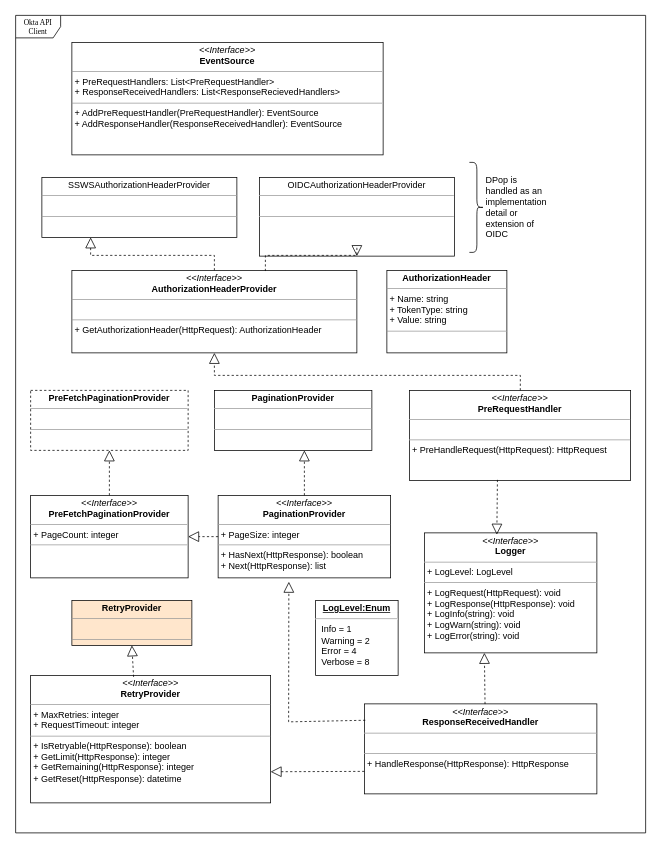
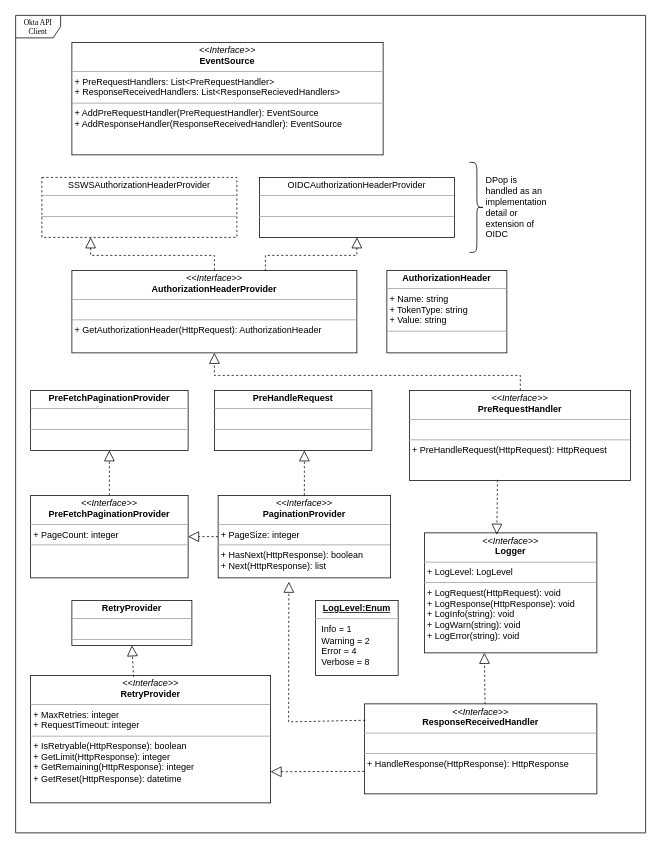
- <mxCell id="9" value="&lt;p style=&quot;margin:0px;margin-top:4px;text-align:center;&quot;&gt;SSWSAuthorizationHeaderProvider&lt;br&gt;&lt;/p&gt;&lt;hr size=&quot;1&quot;&gt;&lt;p style=&quot;margin:0px;margin-left:4px;&quot;&gt;&lt;br&gt;&lt;/p&gt;&lt;hr size=&quot;1&quot;&gt;&lt;p style=&quot;margin:0px;margin-left:4px;&quot;&gt;&lt;br&gt;&lt;/p&gt;" style="verticalAlign=top;align=left;overflow=fill;fontSize=12;fontFamily=Helvetica;html=1;whiteSpace=wrap;" vertex="1" parent="1"><mxGeometry x="55" y="236" width="260" height="80" as="geometry" /></mxCell>
+ <mxCell id="9" value="&lt;p style=&quot;margin:0px;margin-top:4px;text-align:center;&quot;&gt;SSWSAuthorizationHeaderProvider&lt;br&gt;&lt;/p&gt;&lt;hr size=&quot;1&quot;&gt;&lt;p style=&quot;margin:0px;margin-left:4px;&quot;&gt;&lt;br&gt;&lt;/p&gt;&lt;hr size=&quot;1&quot;&gt;&lt;p style=&quot;margin:0px;margin-left:4px;&quot;&gt;&lt;br&gt;&lt;/p&gt;" style="verticalAlign=top;align=left;overflow=fill;fontSize=12;fontFamily=Helvetica;html=1;whiteSpace=wrap;dashed=1;" vertex="1" parent="1"><mxGeometry x="55" y="236" width="260" height="80" as="geometry" /></mxCell>
- <mxCell id="8" value="&lt;p style=&quot;margin:0px;margin-top:4px;text-align:center;&quot;&gt;OIDCAuthorizationHeaderProvider&lt;br&gt;&lt;/p&gt;&lt;hr size=&quot;1&quot;&gt;&lt;p style=&quot;margin:0px;margin-left:4px;&quot;&gt;&lt;br&gt;&lt;/p&gt;&lt;hr size=&quot;1&quot;&gt;&lt;p style=&quot;margin:0px;margin-left:4px;&quot;&gt;&lt;br&gt;&lt;/p&gt;" style="verticalAlign=top;align=left;overflow=fill;fontSize=12;fontFamily=Helvetica;html=1;whiteSpace=wrap;" vertex="1" parent="1"><mxGeometry x="345" y="236" width="260" height="105" as="geometry" /></mxCell>
+ <mxCell id="8" value="&lt;p style=&quot;margin:0px;margin-top:4px;text-align:center;&quot;&gt;OIDCAuthorizationHeaderProvider&lt;br&gt;&lt;/p&gt;&lt;hr size=&quot;1&quot;&gt;&lt;p style=&quot;margin:0px;margin-left:4px;&quot;&gt;&lt;br&gt;&lt;/p&gt;&lt;hr size=&quot;1&quot;&gt;&lt;p style=&quot;margin:0px;margin-left:4px;&quot;&gt;&lt;br&gt;&lt;/p&gt;" style="verticalAlign=top;align=left;overflow=fill;fontSize=12;fontFamily=Helvetica;html=1;whiteSpace=wrap;" vertex="1" parent="1"><mxGeometry x="345" y="236" width="260" height="80" as="geometry" /></mxCell>
- <mxCell id="12" value="&lt;p style=&quot;margin:0px;margin-top:4px;text-align:center;&quot;&gt;&lt;b&gt;PaginationProvider&lt;/b&gt;&lt;/p&gt;&lt;hr size=&quot;1&quot;&gt;&lt;p style=&quot;margin:0px;margin-left:4px;&quot;&gt;&lt;br&gt;&lt;/p&gt;&lt;hr size=&quot;1&quot;&gt;&lt;p style=&quot;margin:0px;margin-left:4px;&quot;&gt;&lt;br&gt;&lt;/p&gt;" style="verticalAlign=top;align=left;overflow=fill;fontSize=12;fontFamily=Helvetica;html=1;whiteSpace=wrap;" vertex="1" parent="1"><mxGeometry x="285" y="520" width="210" height="80" as="geometry" /></mxCell>
+ <mxCell id="12" value="&lt;p style=&quot;margin:0px;margin-top:4px;text-align:center;&quot;&gt;&lt;b&gt;PreHandleRequest&lt;/b&gt;&lt;/p&gt;&lt;hr size=&quot;1&quot;&gt;&lt;p style=&quot;margin:0px;margin-left:4px;&quot;&gt;&lt;br&gt;&lt;/p&gt;&lt;hr size=&quot;1&quot;&gt;&lt;p style=&quot;margin:0px;margin-left:4px;&quot;&gt;&lt;br&gt;&lt;/p&gt;" style="verticalAlign=top;align=left;overflow=fill;fontSize=12;fontFamily=Helvetica;html=1;whiteSpace=wrap;" vertex="1" parent="1"><mxGeometry x="285" y="520" width="210" height="80" as="geometry" /></mxCell>
- <mxCell id="11" value="&lt;p style=&quot;margin:0px;margin-top:4px;text-align:center;&quot;&gt;&lt;b&gt;PreFetchPaginationProvider&lt;/b&gt;&lt;/p&gt;&lt;hr size=&quot;1&quot;&gt;&lt;p style=&quot;margin:0px;margin-left:4px;&quot;&gt;&lt;br&gt;&lt;/p&gt;&lt;hr size=&quot;1&quot;&gt;&lt;p style=&quot;margin:0px;margin-left:4px;&quot;&gt;&lt;br&gt;&lt;/p&gt;" style="verticalAlign=top;align=left;overflow=fill;fontSize=12;fontFamily=Helvetica;html=1;whiteSpace=wrap;dashed=1;" vertex="1" parent="1"><mxGeometry x="40" y="520" width="210" height="80" as="geometry" /></mxCell>
+ <mxCell id="11" value="&lt;p style=&quot;margin:0px;margin-top:4px;text-align:center;&quot;&gt;&lt;b&gt;PreFetchPaginationProvider&lt;/b&gt;&lt;/p&gt;&lt;hr size=&quot;1&quot;&gt;&lt;p style=&quot;margin:0px;margin-left:4px;&quot;&gt;&lt;br&gt;&lt;/p&gt;&lt;hr size=&quot;1&quot;&gt;&lt;p style=&quot;margin:0px;margin-left:4px;&quot;&gt;&lt;br&gt;&lt;/p&gt;" style="verticalAlign=top;align=left;overflow=fill;fontSize=12;fontFamily=Helvetica;html=1;whiteSpace=wrap;" vertex="1" parent="1"><mxGeometry x="40" y="520" width="210" height="80" as="geometry" /></mxCell>
- <mxCell id="13" value="&lt;p style=&quot;margin:0px;margin-top:4px;text-align:center;&quot;&gt;&lt;b&gt;RetryProvider&lt;/b&gt;&lt;/p&gt;&lt;hr size=&quot;1&quot;&gt;&lt;p style=&quot;margin:0px;margin-left:4px;&quot;&gt;&lt;br&gt;&lt;/p&gt;&lt;hr size=&quot;1&quot;&gt;&lt;p style=&quot;margin:0px;margin-left:4px;&quot;&gt;&lt;br&gt;&lt;/p&gt;" style="verticalAlign=top;align=left;overflow=fill;fontSize=12;fontFamily=Helvetica;html=1;whiteSpace=wrap;fillColor=#ffe6cc;" vertex="1" parent="1"><mxGeometry x="95" y="800" width="160" height="60" as="geometry" /></mxCell>
+ <mxCell id="13" value="&lt;p style=&quot;margin:0px;margin-top:4px;text-align:center;&quot;&gt;&lt;b&gt;RetryProvider&lt;/b&gt;&lt;/p&gt;&lt;hr size=&quot;1&quot;&gt;&lt;p style=&quot;margin:0px;margin-left:4px;&quot;&gt;&lt;br&gt;&lt;/p&gt;&lt;hr size=&quot;1&quot;&gt;&lt;p style=&quot;margin:0px;margin-left:4px;&quot;&gt;&lt;br&gt;&lt;/p&gt;" style="verticalAlign=top;align=left;overflow=fill;fontSize=12;fontFamily=Helvetica;html=1;whiteSpace=wrap;" vertex="1" parent="1"><mxGeometry x="95" y="800" width="160" height="60" as="geometry" /></mxCell>
